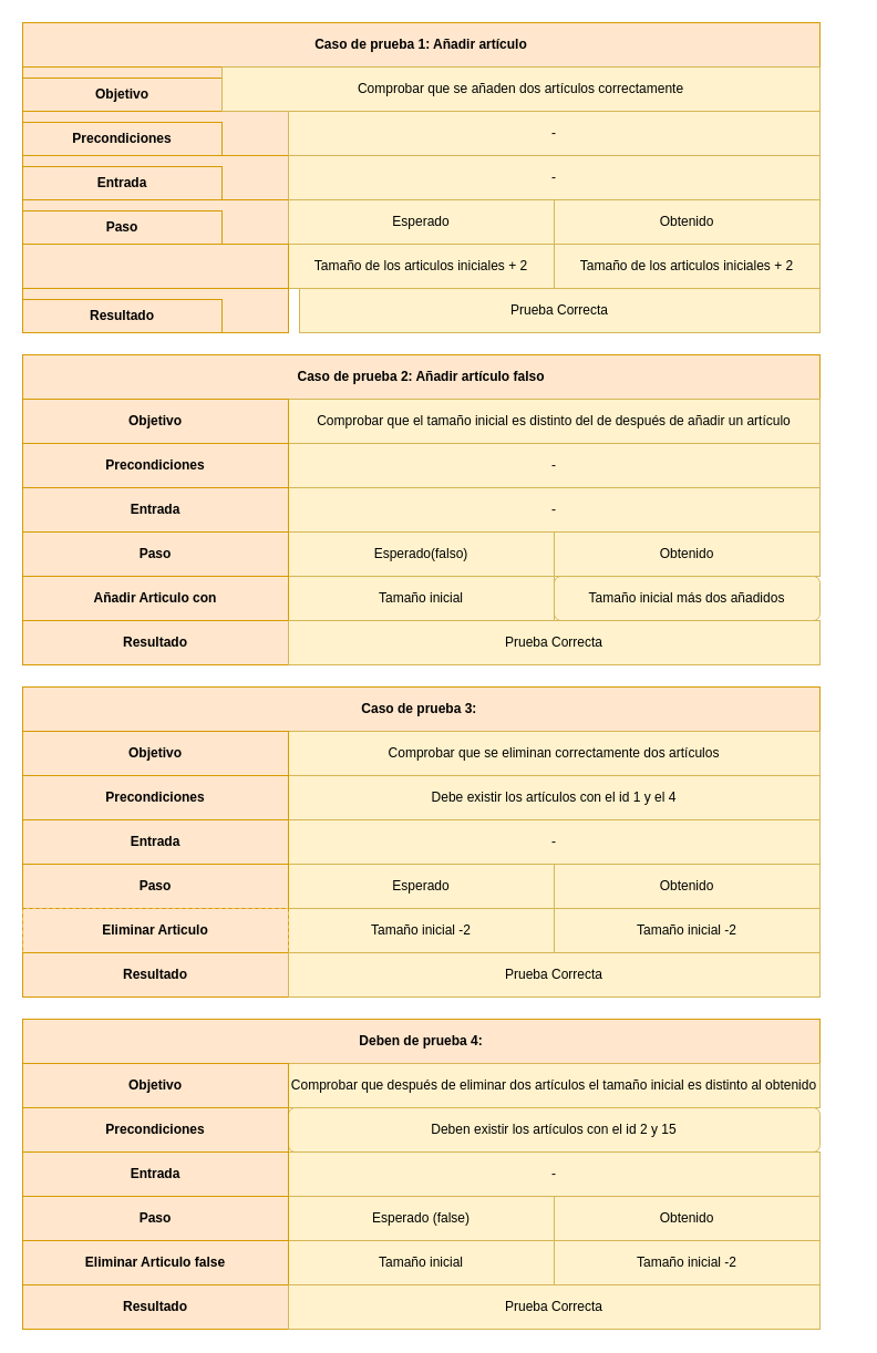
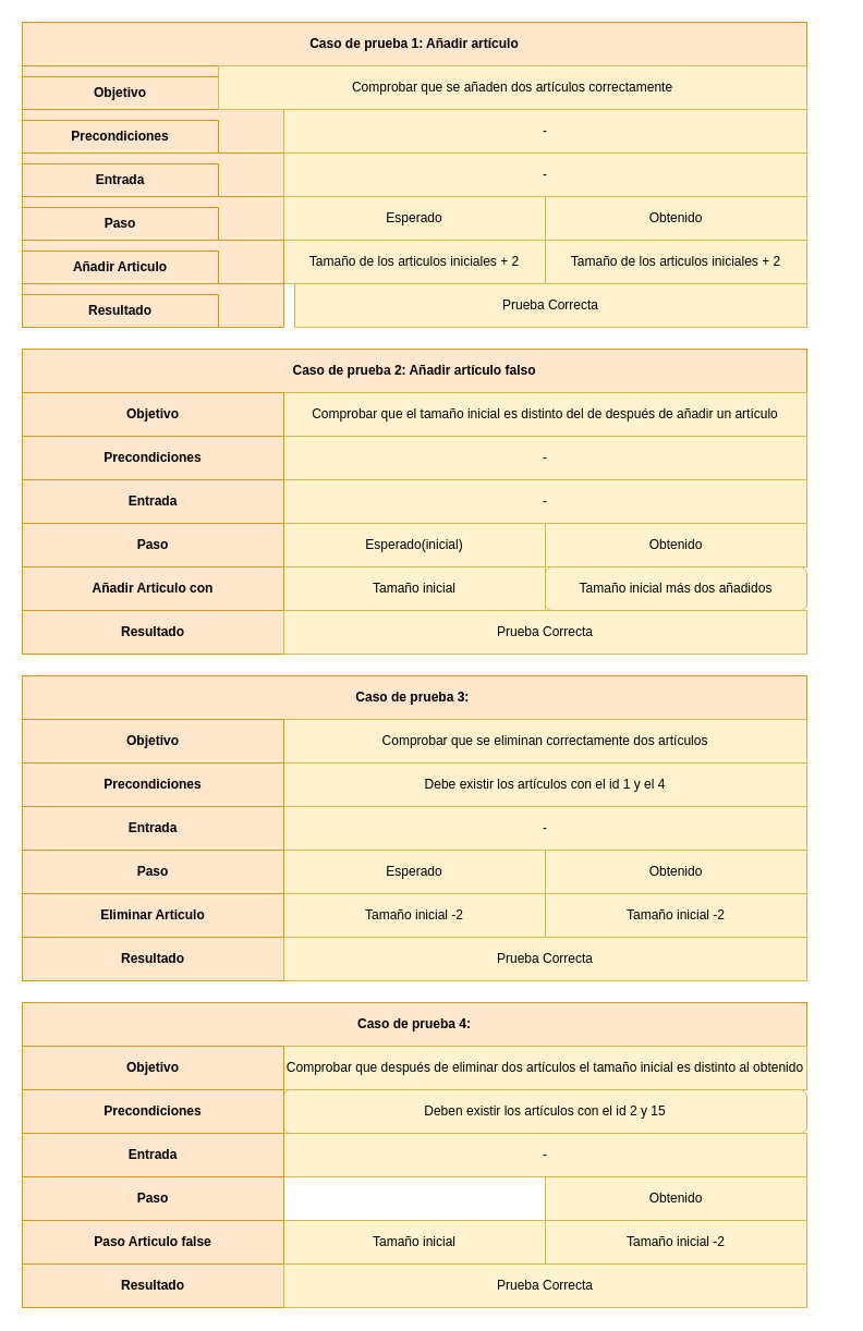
+ <mxCell id="90" value="&lt;b&gt;Añadir Articulo&lt;/b&gt;" style="rounded=0;whiteSpace=wrap;html=1;fillColor=#ffe6cc;strokeColor=#d79b00;" parent="71" vertex="1"><mxGeometry y="210" width="180" height="30" as="geometry" /></mxCell>
- <mxCell id="57" value="Esperado(falso)" style="rounded=0;whiteSpace=wrap;html=1;fillColor=#fff2cc;strokeColor=#d6b656;" parent="48" vertex="1"><mxGeometry x="240" y="160" width="240" height="40" as="geometry" /></mxCell>
+ <mxCell id="57" value="Esperado(inicial)" style="rounded=0;whiteSpace=wrap;html=1;fillColor=#fff2cc;strokeColor=#d6b656;" parent="48" vertex="1"><mxGeometry x="240" y="160" width="240" height="40" as="geometry" /></mxCell>
- <mxCell id="45" value="&lt;b&gt;Eliminar Articulo&lt;/b&gt;" style="rounded=0;whiteSpace=wrap;html=1;fillColor=#ffe6cc;strokeColor=#d79b00;dashed=1;" parent="25" vertex="1"><mxGeometry y="200" width="240" height="40" as="geometry" /></mxCell>
+ <mxCell id="45" value="&lt;b&gt;Eliminar Articulo&lt;/b&gt;" style="rounded=0;whiteSpace=wrap;html=1;fillColor=#ffe6cc;strokeColor=#d79b00;" parent="25" vertex="1"><mxGeometry y="200" width="240" height="40" as="geometry" /></mxCell>
- <mxCell id="3" value="&lt;b&gt;Deben de prueba 4:&lt;/b&gt;" style="rounded=0;whiteSpace=wrap;html=1;fillColor=#ffe6cc;strokeColor=#d79b00;" parent="2" vertex="1"><mxGeometry width="720" height="40" as="geometry" /></mxCell>
+ <mxCell id="3" value="&lt;b&gt;Caso de prueba 4:&lt;/b&gt;" style="rounded=0;whiteSpace=wrap;html=1;fillColor=#ffe6cc;strokeColor=#d79b00;" parent="2" vertex="1"><mxGeometry width="720" height="40" as="geometry" /></mxCell>
- <mxCell id="11" value="Esperado (false)" style="rounded=0;whiteSpace=wrap;html=1;fillColor=#fff2cc;strokeColor=#d6b656;" parent="2" vertex="1"><mxGeometry x="240" y="160" width="240" height="40" as="geometry" /></mxCell>
- <mxCell id="22" value="&lt;b&gt;Eliminar Articulo false&lt;/b&gt;" style="rounded=0;whiteSpace=wrap;html=1;fillColor=#ffe6cc;strokeColor=#d79b00;" parent="2" vertex="1"><mxGeometry y="200" width="240" height="40" as="geometry" /></mxCell>
+ <mxCell id="22" value="&lt;b&gt;Paso Articulo false&lt;/b&gt;" style="rounded=0;whiteSpace=wrap;html=1;fillColor=#ffe6cc;strokeColor=#d79b00;" parent="2" vertex="1"><mxGeometry y="200" width="240" height="40" as="geometry" /></mxCell>
